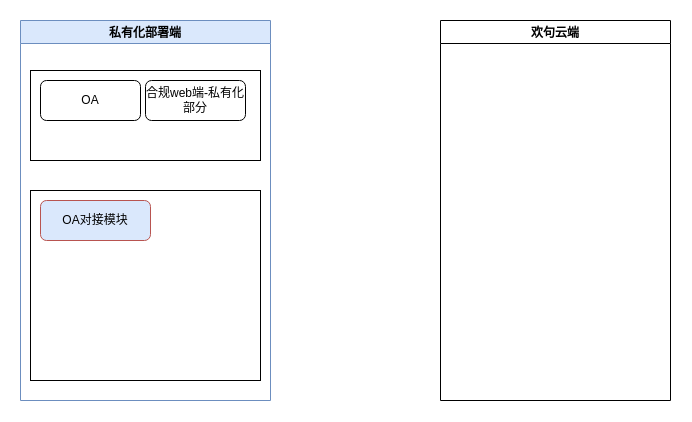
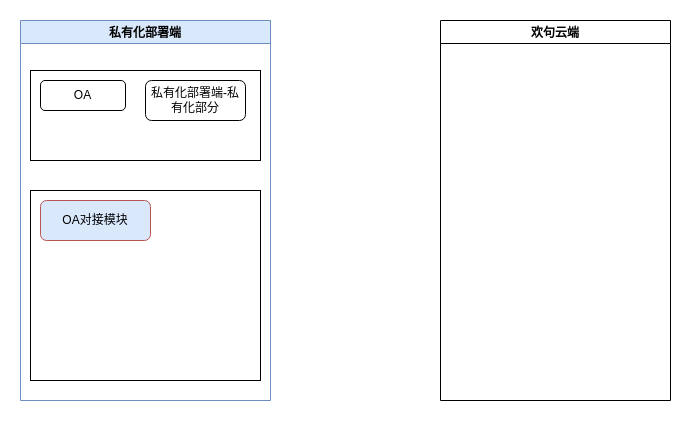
- <mxCell id="6" value="OA" style="rounded=1;whiteSpace=wrap;html=1;" vertex="1" parent="2"><mxGeometry x="20" y="60" width="100" height="40" as="geometry" /></mxCell>
+ <mxCell id="6" value="OA" style="rounded=1;whiteSpace=wrap;html=1;" vertex="1" parent="2"><mxGeometry x="20" y="60" width="85" height="30" as="geometry" /></mxCell>
- <mxCell id="7" value="合规web端-私有化部分" style="rounded=1;whiteSpace=wrap;html=1;" vertex="1" parent="2"><mxGeometry x="125" y="60" width="100" height="40" as="geometry" /></mxCell>
+ <mxCell id="7" value="私有化部署端-私有化部分" style="rounded=1;whiteSpace=wrap;html=1;" vertex="1" parent="2"><mxGeometry x="125" y="60" width="100" height="40" as="geometry" /></mxCell>
